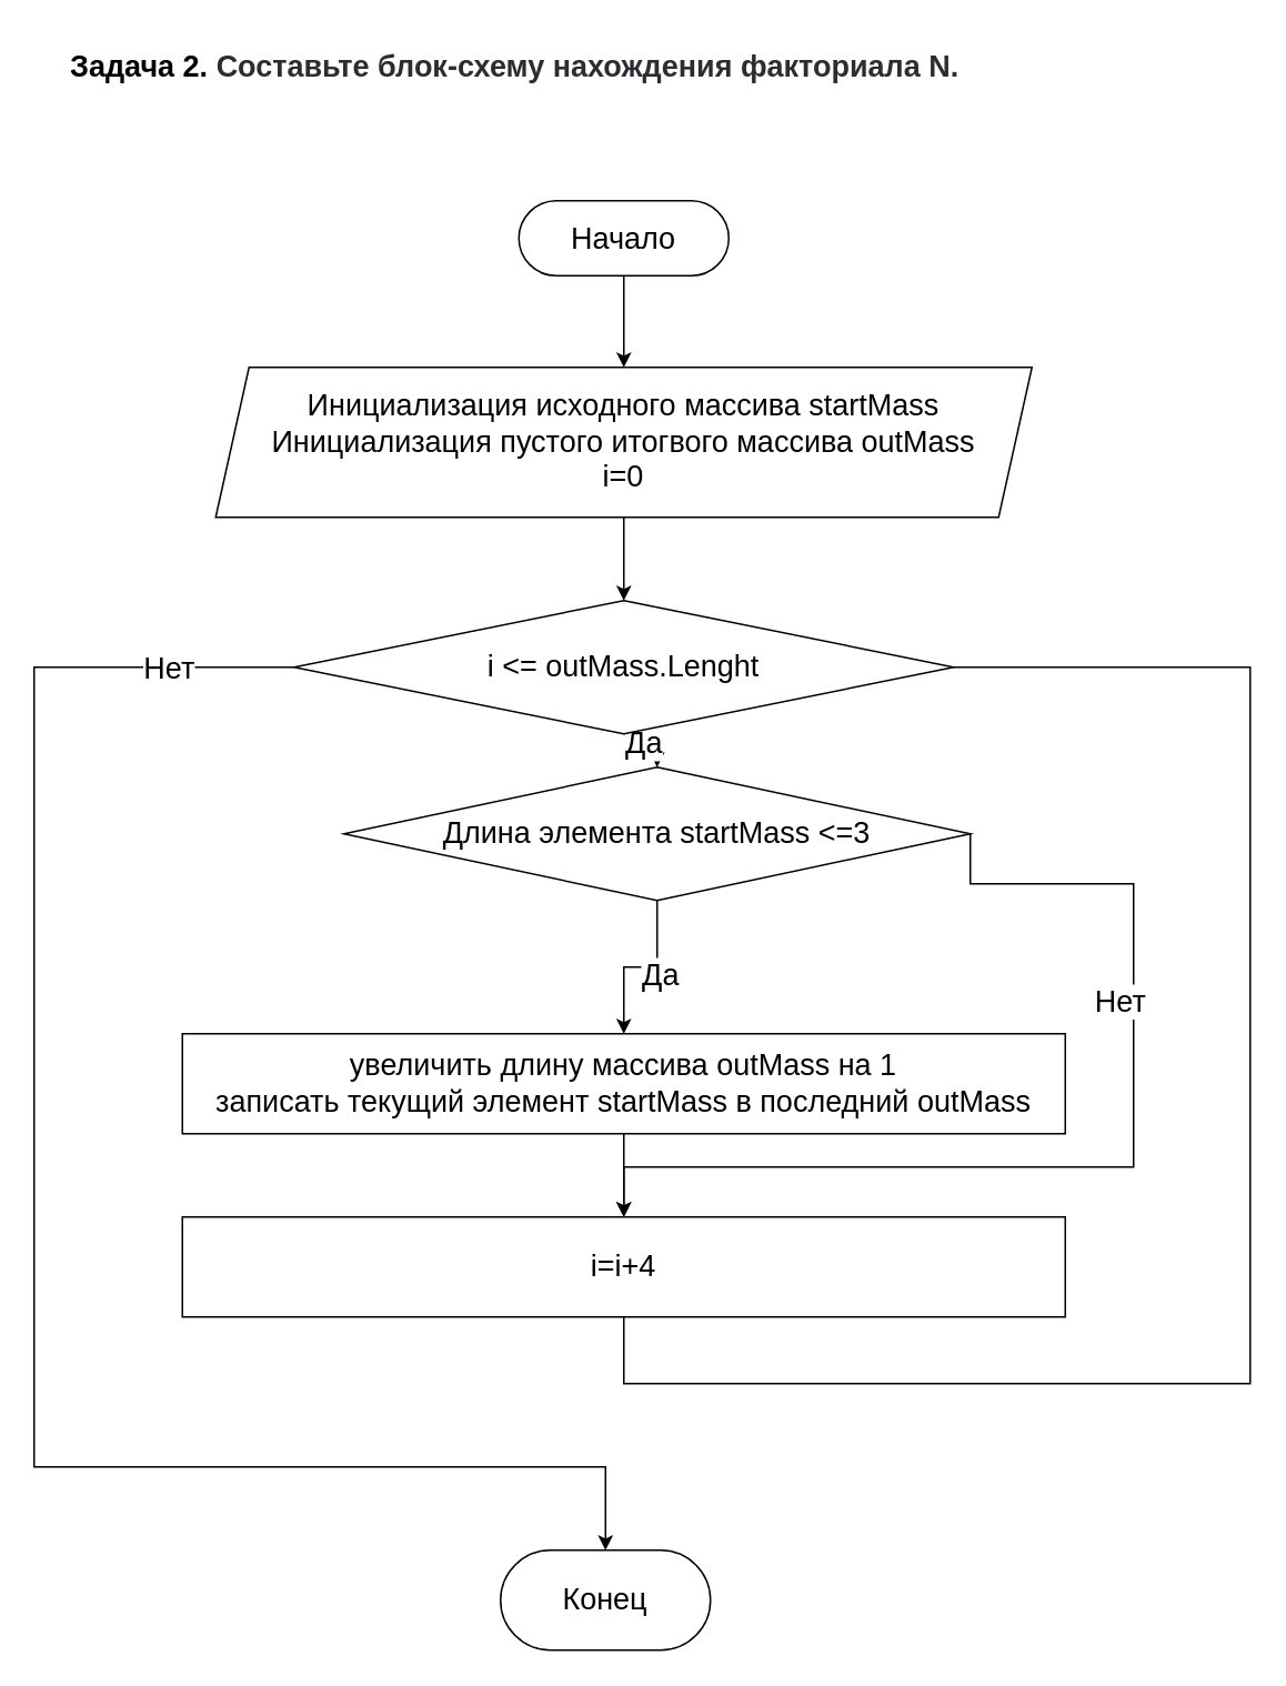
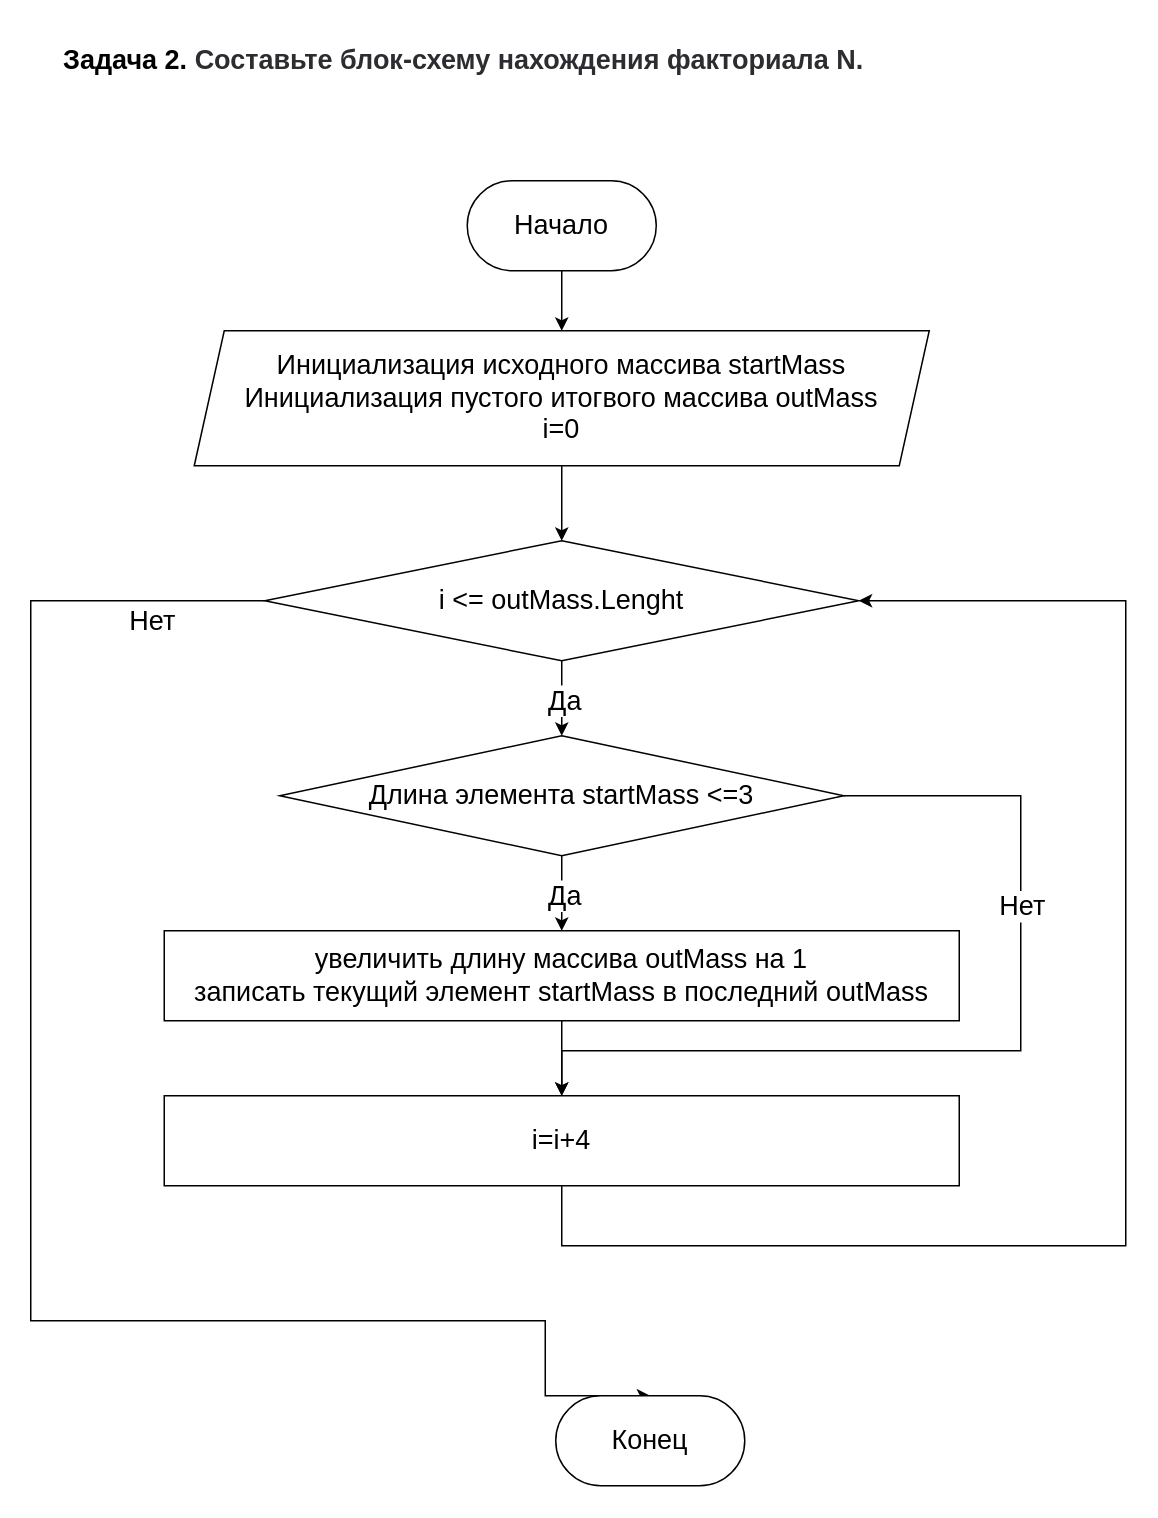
- <mxCell id="4" value="&lt;font style=&quot;font-size: 18px;&quot;&gt;Начало&lt;/font&gt;" style="rounded=1;whiteSpace=wrap;html=1;arcSize=50;" parent="1" vertex="1"><mxGeometry x="311" y="120" width="126" height="45" as="geometry" /></mxCell>
+ <mxCell id="4" value="&lt;font style=&quot;font-size: 18px;&quot;&gt;Начало&lt;/font&gt;" style="rounded=1;whiteSpace=wrap;html=1;arcSize=50;" parent="1" vertex="1"><mxGeometry x="311" y="120" width="126" height="60" as="geometry" /></mxCell>
- <mxCell id="21" style="edgeStyle=orthogonalEdgeStyle;rounded=0;orthogonalLoop=1;jettySize=auto;html=1;entryX=1;entryY=0.5;entryDx=0;entryDy=0;fontFamily=Helvetica;fontSize=18;exitX=0.5;exitY=1;exitDx=0;exitDy=0;endArrow=none;" edge="1" parent="1" source="18" target="12"><mxGeometry relative="1" as="geometry"><Array as="points"><mxPoint x="374" y="830" /><mxPoint x="750" y="830" /><mxPoint x="750" y="400" /></Array><mxPoint x="880" y="820" as="sourcePoint" /><mxPoint x="1063" y="730" as="targetPoint" /></mxGeometry></mxCell>
+ <mxCell id="21" style="edgeStyle=orthogonalEdgeStyle;rounded=0;orthogonalLoop=1;jettySize=auto;html=1;entryX=1;entryY=0.5;entryDx=0;entryDy=0;fontFamily=Helvetica;fontSize=18;exitX=0.5;exitY=1;exitDx=0;exitDy=0;" edge="1" parent="1" source="18" target="12"><mxGeometry relative="1" as="geometry"><Array as="points"><mxPoint x="374" y="830" /><mxPoint x="750" y="830" /><mxPoint x="750" y="400" /></Array><mxPoint x="880" y="820" as="sourcePoint" /><mxPoint x="1063" y="730" as="targetPoint" /></mxGeometry></mxCell>
- <mxCell id="15" value="Длина элемента startMass &amp;lt;=3" style="rhombus;whiteSpace=wrap;html=1;fontFamily=Helvetica;fontSize=18;" vertex="1" parent="1"><mxGeometry x="206" y="460" width="376" height="80" as="geometry" /></mxCell>
+ <mxCell id="15" value="Длина элемента startMass &amp;lt;=3" style="rhombus;whiteSpace=wrap;html=1;fontFamily=Helvetica;fontSize=18;" vertex="1" parent="1"><mxGeometry x="186" y="490" width="376" height="80" as="geometry" /></mxCell>
- <mxCell id="13" value="&lt;font style=&quot;font-size: 18px;&quot;&gt;Конец&lt;/font&gt;" style="rounded=1;whiteSpace=wrap;html=1;arcSize=50;" parent="1" vertex="1"><mxGeometry x="300" y="930" width="126" height="60" as="geometry" /></mxCell>
+ <mxCell id="13" value="&lt;font style=&quot;font-size: 18px;&quot;&gt;Конец&lt;/font&gt;" style="rounded=1;whiteSpace=wrap;html=1;arcSize=50;" parent="1" vertex="1"><mxGeometry x="370" y="930" width="126" height="60" as="geometry" /></mxCell>
